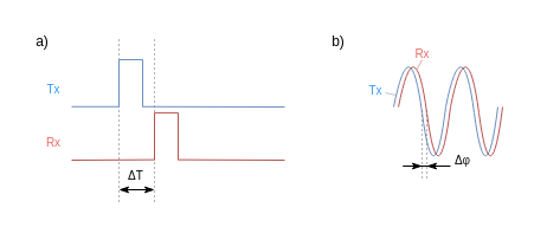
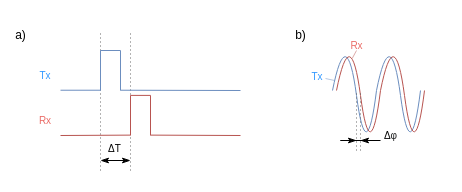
- <mxCell id="15" value="a)" style="text;html=1;align=center;verticalAlign=middle;resizable=0;points=[];autosize=1;strokeColor=none;fillColor=none;" vertex="1" parent="1"><mxGeometry x="20" y="20" width="30" height="30" as="geometry" /></mxCell>
+ <mxCell id="15" value="a)" style="text;html=1;align=center;verticalAlign=middle;resizable=0;points=[];autosize=1;strokeColor=none;fillColor=none;" vertex="1" parent="1"><mxGeometry x="5" y="20" width="30" height="30" as="geometry" /></mxCell>
- <mxCell id="16" value="b)" style="text;html=1;align=center;verticalAlign=middle;resizable=0;points=[];autosize=1;strokeColor=none;fillColor=none;" vertex="1" parent="1"><mxGeometry x="270" y="20" width="30" height="30" as="geometry" /></mxCell>
+ <mxCell id="16" value="b)" style="text;html=1;align=center;verticalAlign=middle;resizable=0;points=[];autosize=1;strokeColor=none;fillColor=none;" vertex="1" parent="1"><mxGeometry x="285" y="20" width="30" height="30" as="geometry" /></mxCell>
